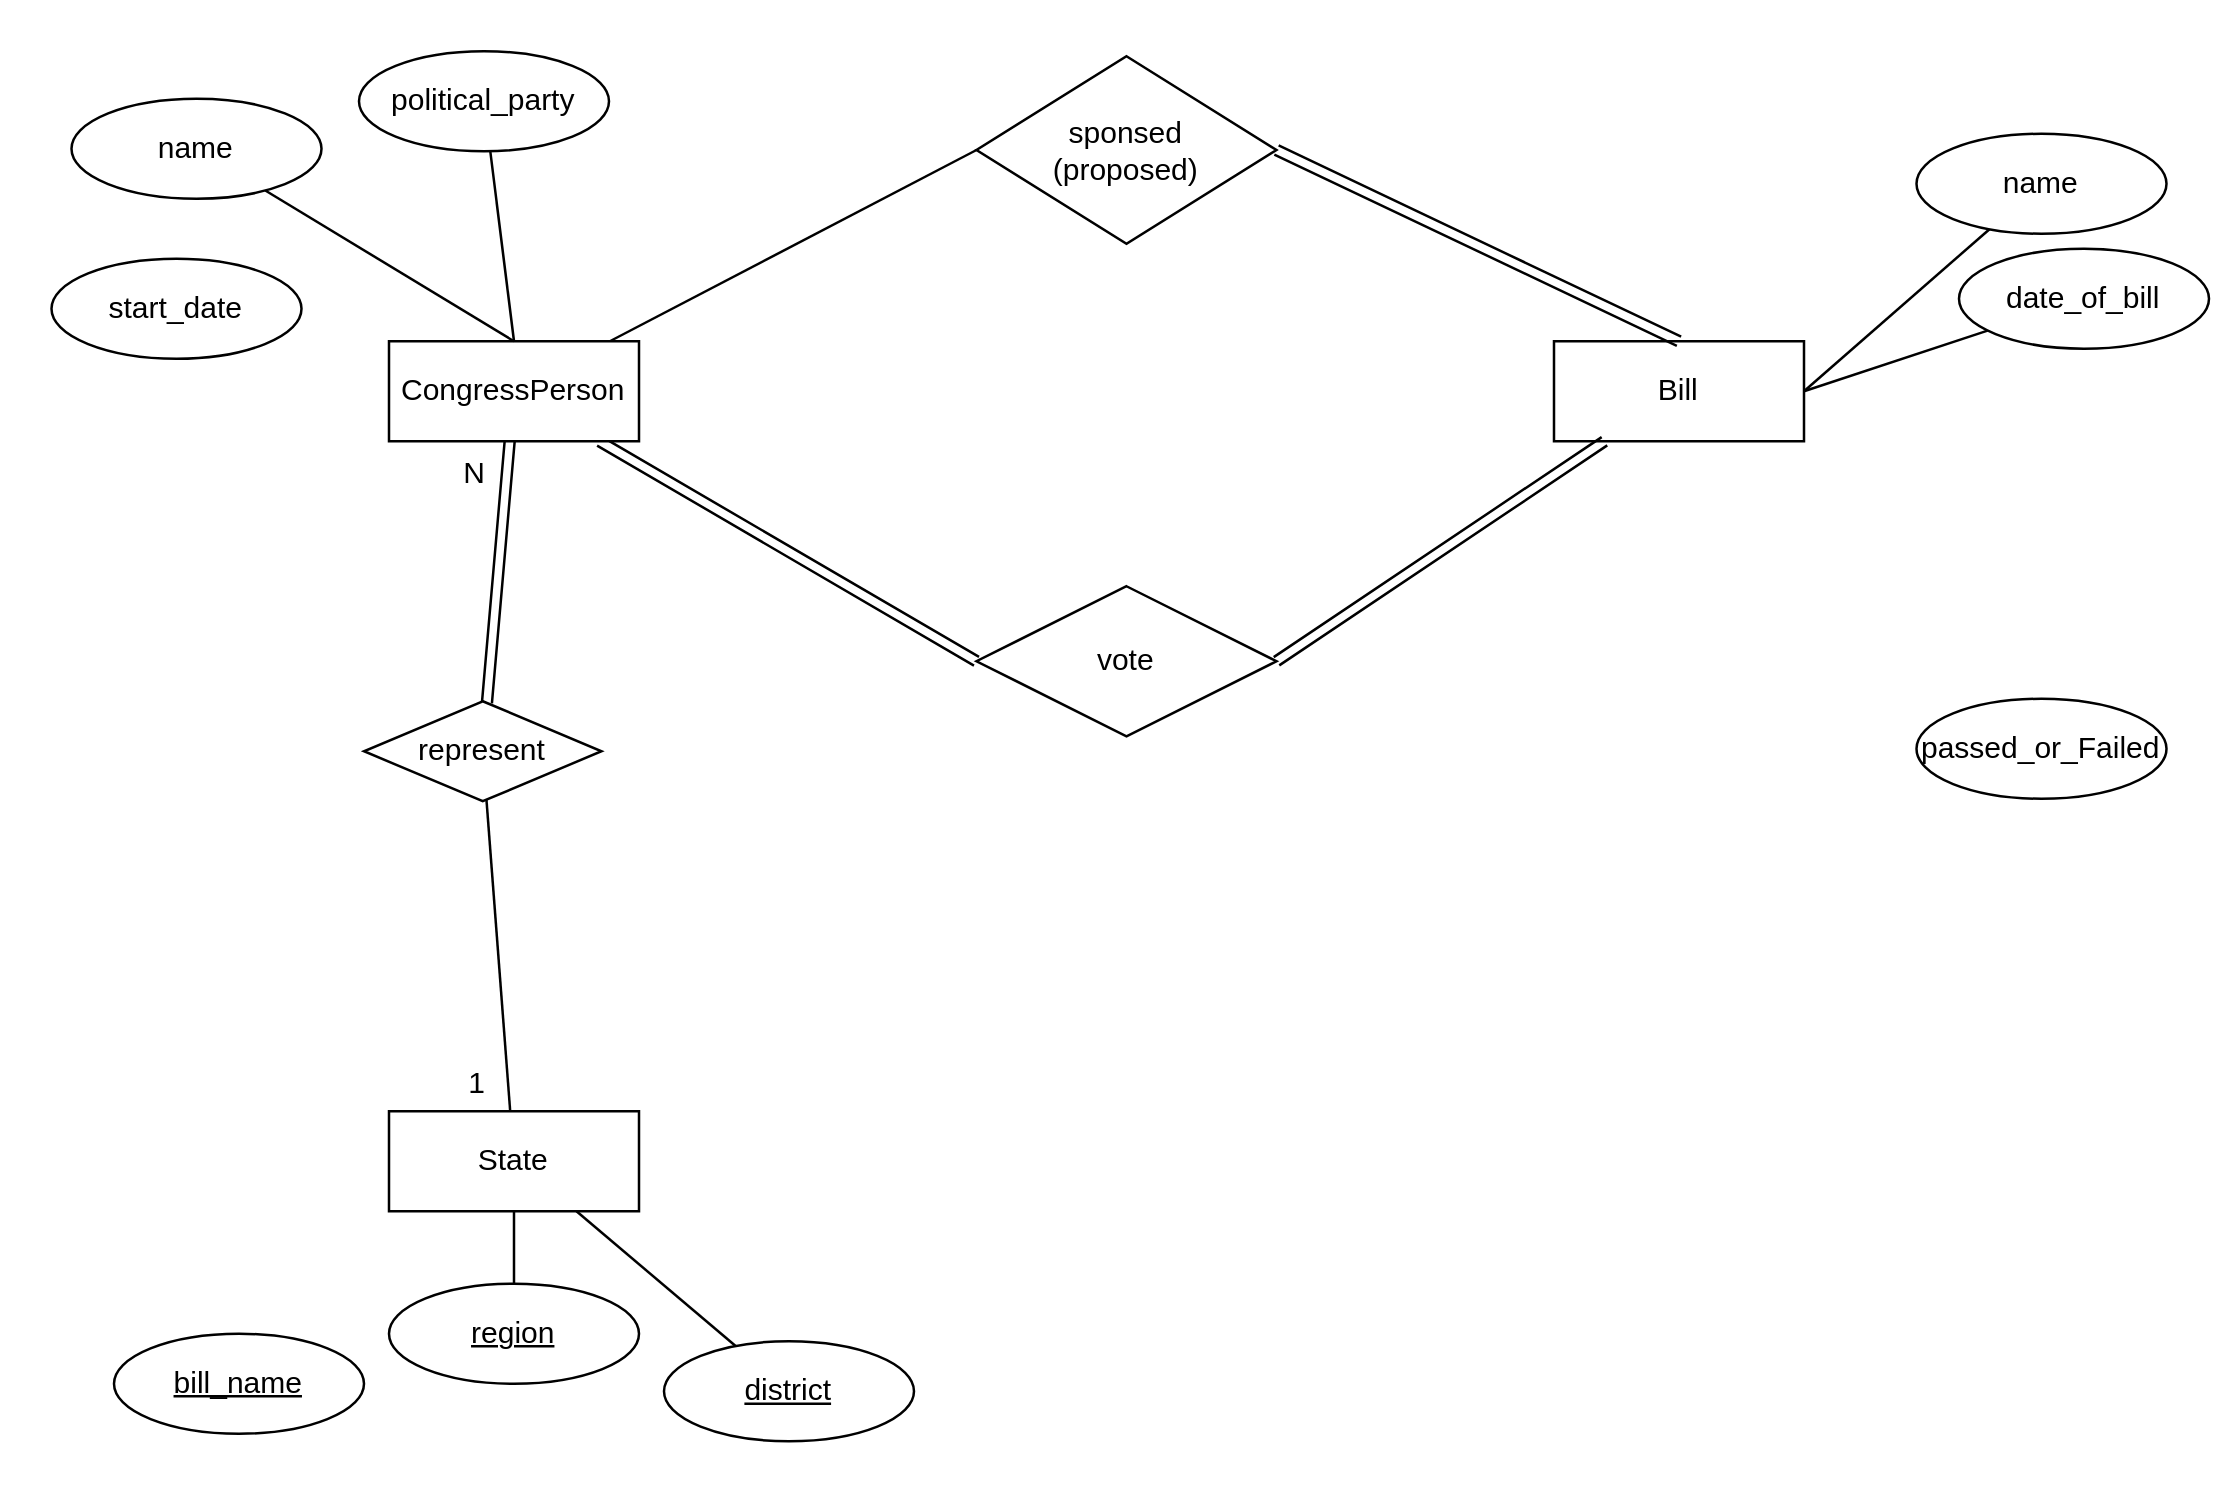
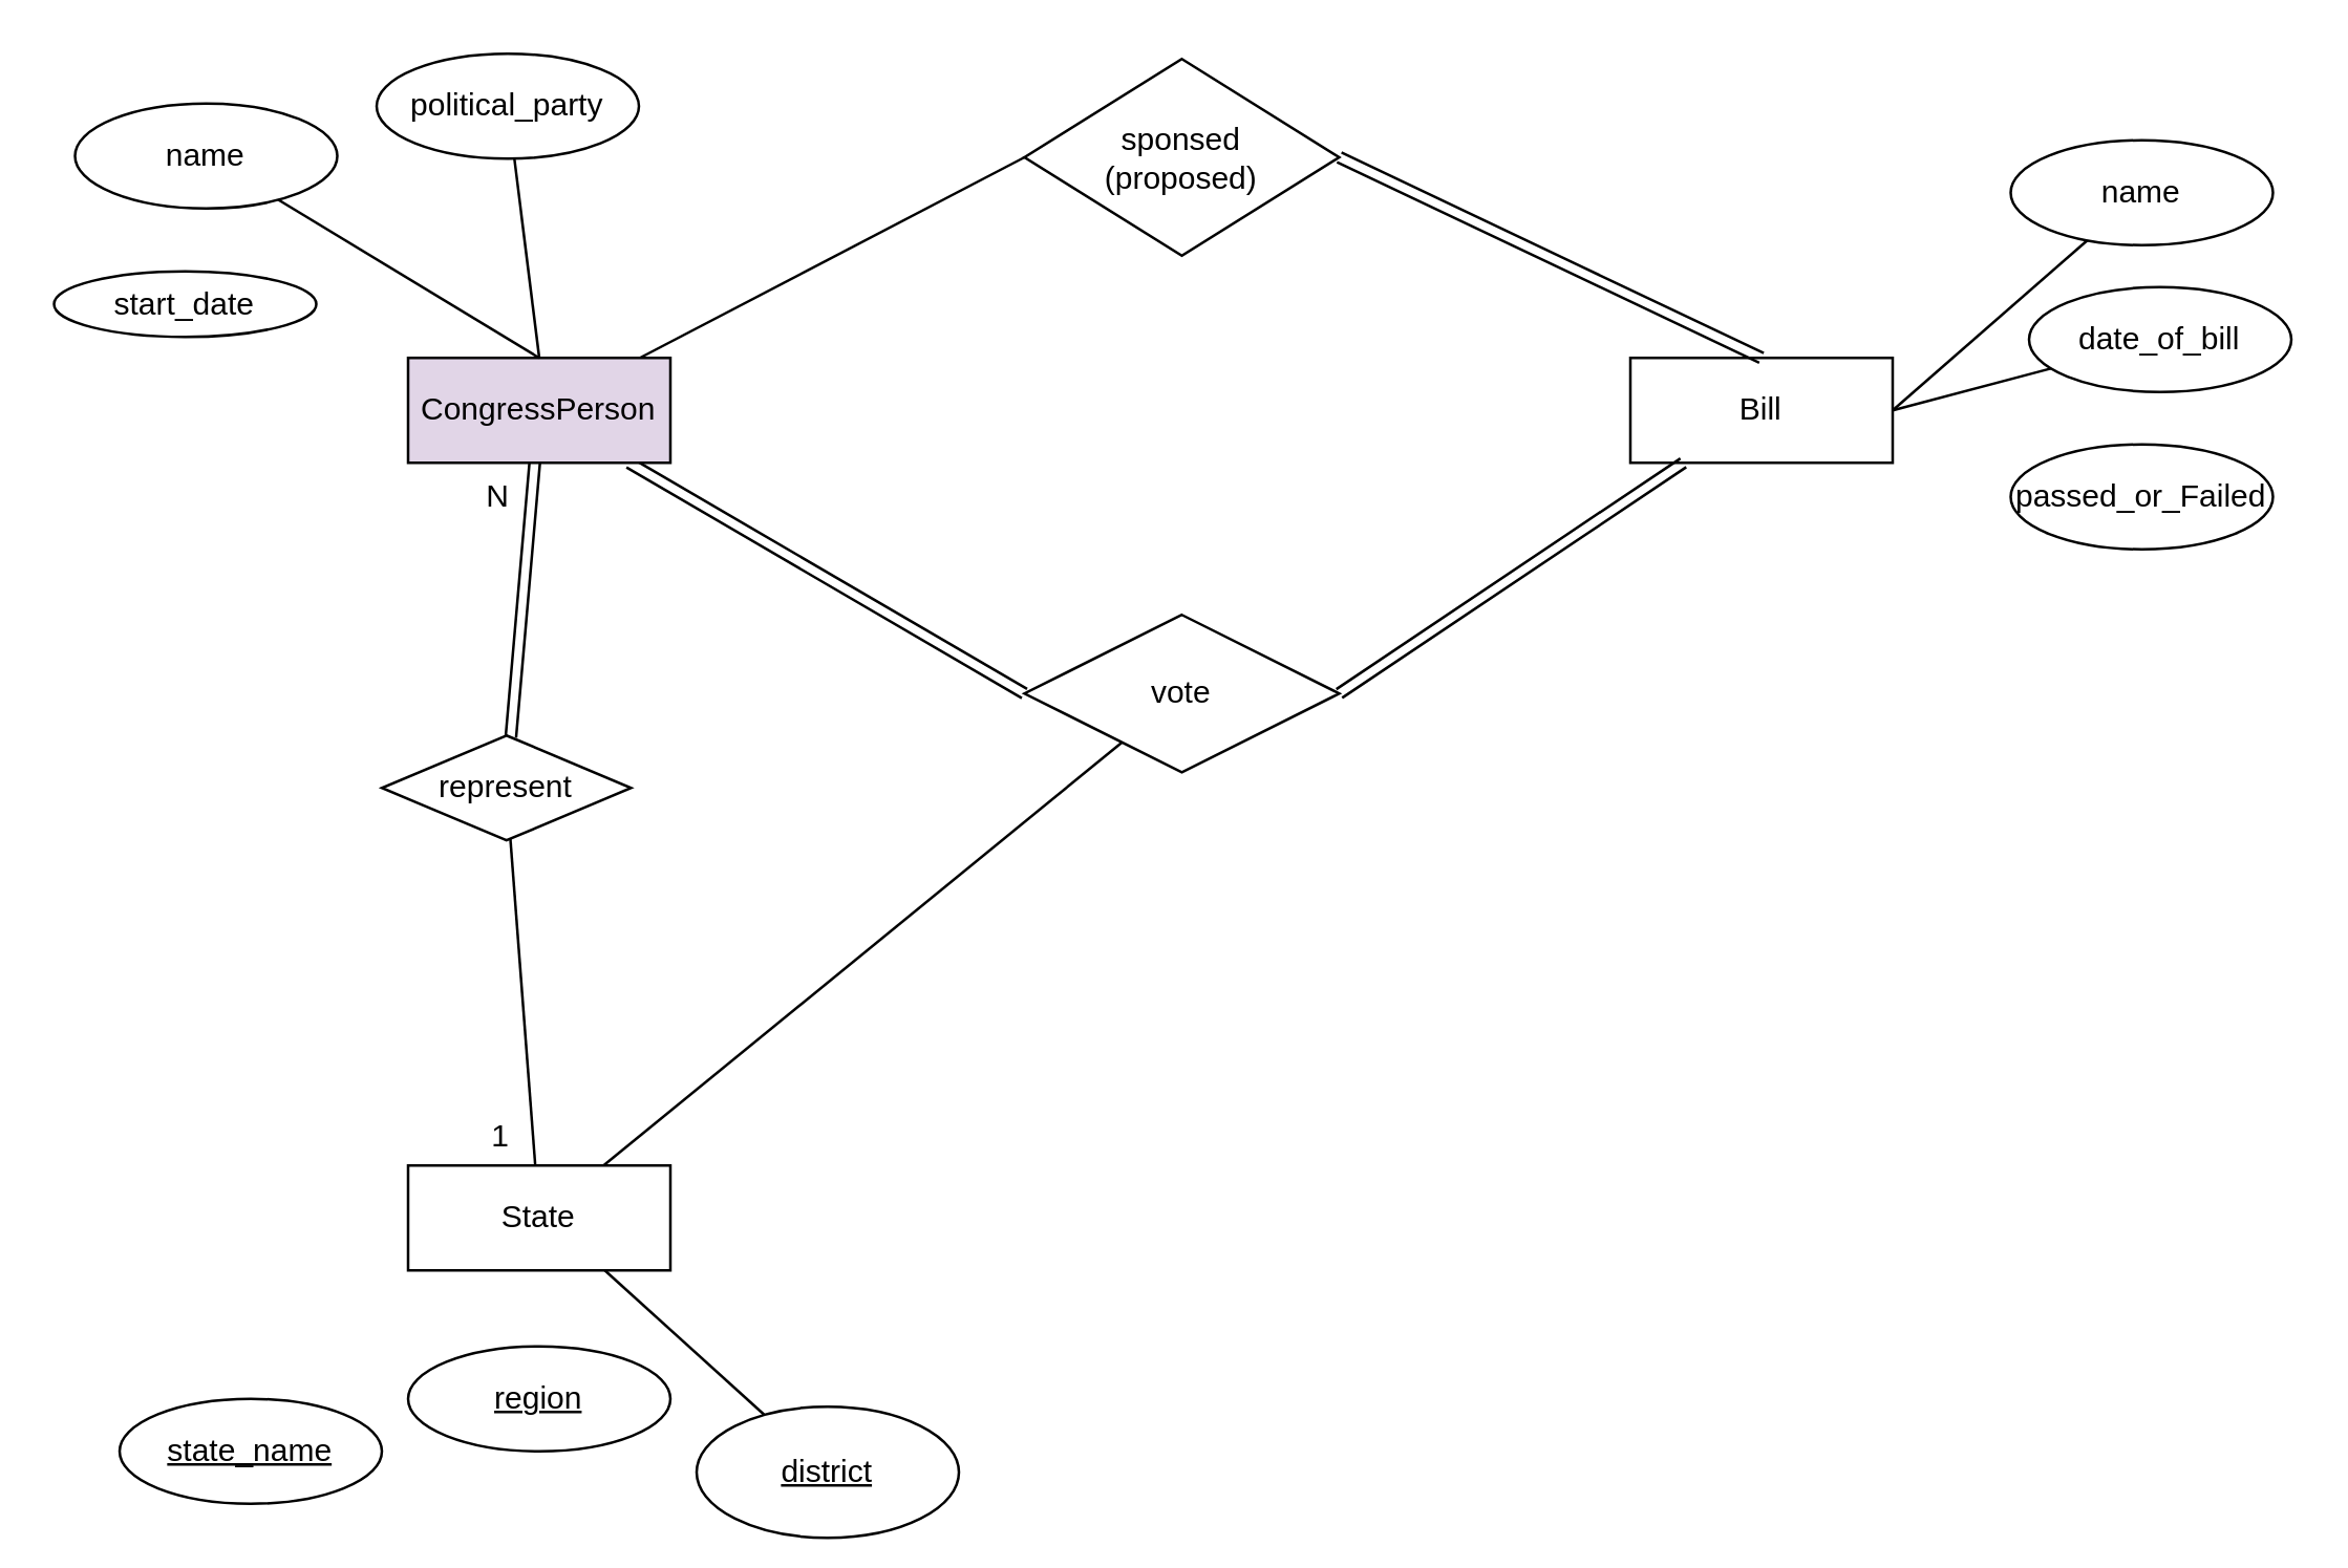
- <mxCell id="27" value="&lt;div&gt;date_of_bill&lt;/div&gt;" style="ellipse;whiteSpace=wrap;html=1;align=center;" vertex="1" parent="1"><mxGeometry x="783" y="99" width="100" height="40" as="geometry" /></mxCell>
+ <mxCell id="27" value="&lt;div&gt;date_of_bill&lt;/div&gt;" style="ellipse;whiteSpace=wrap;html=1;align=center;" vertex="1" parent="1"><mxGeometry x="773" y="109" width="100" height="40" as="geometry" /></mxCell>
- <mxCell id="19" value="start_date" style="ellipse;whiteSpace=wrap;html=1;align=center;" vertex="1" parent="1"><mxGeometry x="20" y="103" width="100" height="40" as="geometry" /></mxCell>
+ <mxCell id="19" value="start_date" style="ellipse;whiteSpace=wrap;html=1;align=center;" vertex="1" parent="1"><mxGeometry x="20" y="103" width="100" height="25" as="geometry" /></mxCell>
- <mxCell id="5" value="CongressPerson" style="whiteSpace=wrap;html=1;align=center;" vertex="1" parent="1"><mxGeometry x="155" y="136" width="100" height="40" as="geometry" /></mxCell>
+ <mxCell id="5" value="CongressPerson" style="whiteSpace=wrap;html=1;align=center;fillColor=#e1d5e7;" vertex="1" parent="1"><mxGeometry x="155" y="136" width="100" height="40" as="geometry" /></mxCell>
- <mxCell id="28" value="passed_or_Failed" style="ellipse;whiteSpace=wrap;html=1;align=center;" vertex="1" parent="1"><mxGeometry x="766" y="279" width="100" height="40" as="geometry" /></mxCell>
+ <mxCell id="28" value="passed_or_Failed" style="ellipse;whiteSpace=wrap;html=1;align=center;" vertex="1" parent="1"><mxGeometry x="766" y="169" width="100" height="40" as="geometry" /></mxCell>
- <mxCell id="6" style="rounded=0;orthogonalLoop=1;jettySize=auto;html=1;endArrow=none;endFill=0;" edge="1" parent="1" source="7" target="13"><mxGeometry relative="1" as="geometry" /></mxCell>
+ <mxCell id="6" style="rounded=0;orthogonalLoop=1;jettySize=auto;html=1;endArrow=none;endFill=0;" edge="1" parent="1" source="7" target="30"><mxGeometry relative="1" as="geometry" /></mxCell>
- <mxCell id="14" value="&lt;u&gt;bill_name&lt;/u&gt;" style="ellipse;whiteSpace=wrap;html=1;align=center;" vertex="1" parent="1"><mxGeometry x="45" y="533" width="100" height="40" as="geometry" /></mxCell>
+ <mxCell id="14" value="&lt;u&gt;state_name&lt;/u&gt;" style="ellipse;whiteSpace=wrap;html=1;align=center;" vertex="1" parent="1"><mxGeometry x="45" y="533" width="100" height="40" as="geometry" /></mxCell>
- <mxCell id="16" value="&lt;u&gt;district&lt;/u&gt;" style="ellipse;whiteSpace=wrap;html=1;align=center;" vertex="1" parent="1"><mxGeometry x="265" y="536" width="100" height="40" as="geometry" /></mxCell>
+ <mxCell id="16" value="&lt;u&gt;district&lt;/u&gt;" style="ellipse;whiteSpace=wrap;html=1;align=center;" vertex="1" parent="1"><mxGeometry x="265" y="536" width="100" height="50" as="geometry" /></mxCell>
